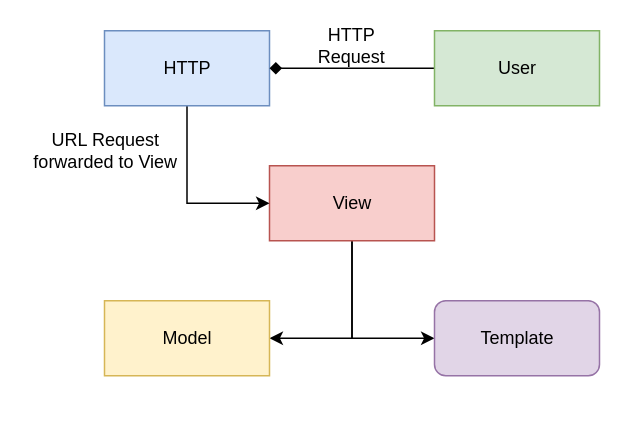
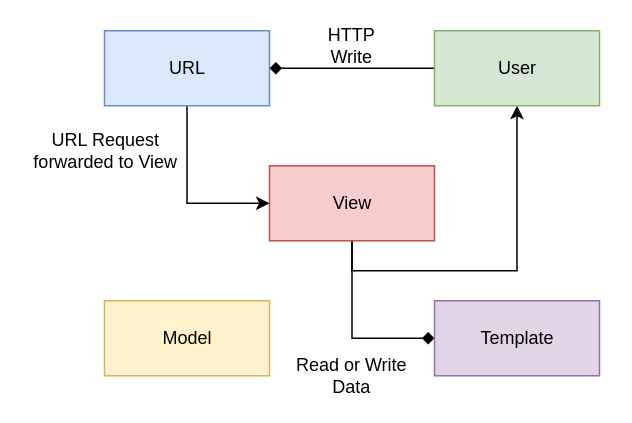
- <mxCell id="11" value="HTTP&lt;br&gt;Request" style="text;html=1;strokeColor=none;fillColor=none;align=center;verticalAlign=middle;whiteSpace=wrap;rounded=0;" vertex="1" parent="1"><mxGeometry x="214" y="20" width="40" height="20" as="geometry" /></mxCell>
+ <mxCell id="11" value="HTTP&lt;br&gt;Write" style="text;html=1;strokeColor=none;fillColor=none;align=center;verticalAlign=middle;whiteSpace=wrap;rounded=0;" vertex="1" parent="1"><mxGeometry x="214" y="20" width="40" height="20" as="geometry" /></mxCell>
- <mxCell id="8" value="HTTP" style="html=1;fillColor=#dae8fc;strokeColor=#6c8ebf;" vertex="1" parent="1"><mxGeometry x="69" y="20" width="110" height="50" as="geometry" /></mxCell>
+ <mxCell id="8" value="URL" style="html=1;fillColor=#dae8fc;strokeColor=#6c8ebf;" vertex="1" parent="1"><mxGeometry x="69" y="20" width="110" height="50" as="geometry" /></mxCell>
- <mxCell id="2" style="edgeStyle=orthogonalEdgeStyle;rounded=0;orthogonalLoop=1;jettySize=auto;html=1;exitX=0.5;exitY=1;exitDx=0;exitDy=0;entryX=1;entryY=0.5;entryDx=0;entryDy=0;" edge="1" parent="1" source="4" target="5"><mxGeometry relative="1" as="geometry" /></mxCell>
+ <mxCell id="2" style="edgeStyle=orthogonalEdgeStyle;rounded=0;orthogonalLoop=1;jettySize=auto;html=1;exitX=0.5;exitY=1;exitDx=0;exitDy=0;" edge="1" parent="1" source="4" target="10"><mxGeometry relative="1" as="geometry" /></mxCell>
- <mxCell id="3" style="edgeStyle=orthogonalEdgeStyle;rounded=0;orthogonalLoop=1;jettySize=auto;html=1;exitX=0.5;exitY=1;exitDx=0;exitDy=0;entryX=0;entryY=0.5;entryDx=0;entryDy=0;" edge="1" parent="1" source="4" target="6"><mxGeometry relative="1" as="geometry" /></mxCell>
+ <mxCell id="3" style="edgeStyle=orthogonalEdgeStyle;rounded=0;orthogonalLoop=1;jettySize=auto;html=1;exitX=0.5;exitY=1;exitDx=0;exitDy=0;entryX=0;entryY=0.5;entryDx=0;entryDy=0;endArrow=diamond;" edge="1" parent="1" source="4" target="6"><mxGeometry relative="1" as="geometry" /></mxCell>
- <mxCell id="6" value="Template" style="html=1;fillColor=#e1d5e7;strokeColor=#9673a6;rounded=1;" vertex="1" parent="1"><mxGeometry x="289" y="200" width="110" height="50" as="geometry" /></mxCell>
+ <mxCell id="6" value="Template" style="html=1;fillColor=#e1d5e7;strokeColor=#9673a6;" vertex="1" parent="1"><mxGeometry x="289" y="200" width="110" height="50" as="geometry" /></mxCell>
+ <mxCell id="13" value="Read or Write Data" style="text;html=1;strokeColor=none;fillColor=none;align=center;verticalAlign=middle;whiteSpace=wrap;rounded=0;" vertex="1" parent="1"><mxGeometry x="189" y="240" width="90" height="20" as="geometry" /></mxCell>
